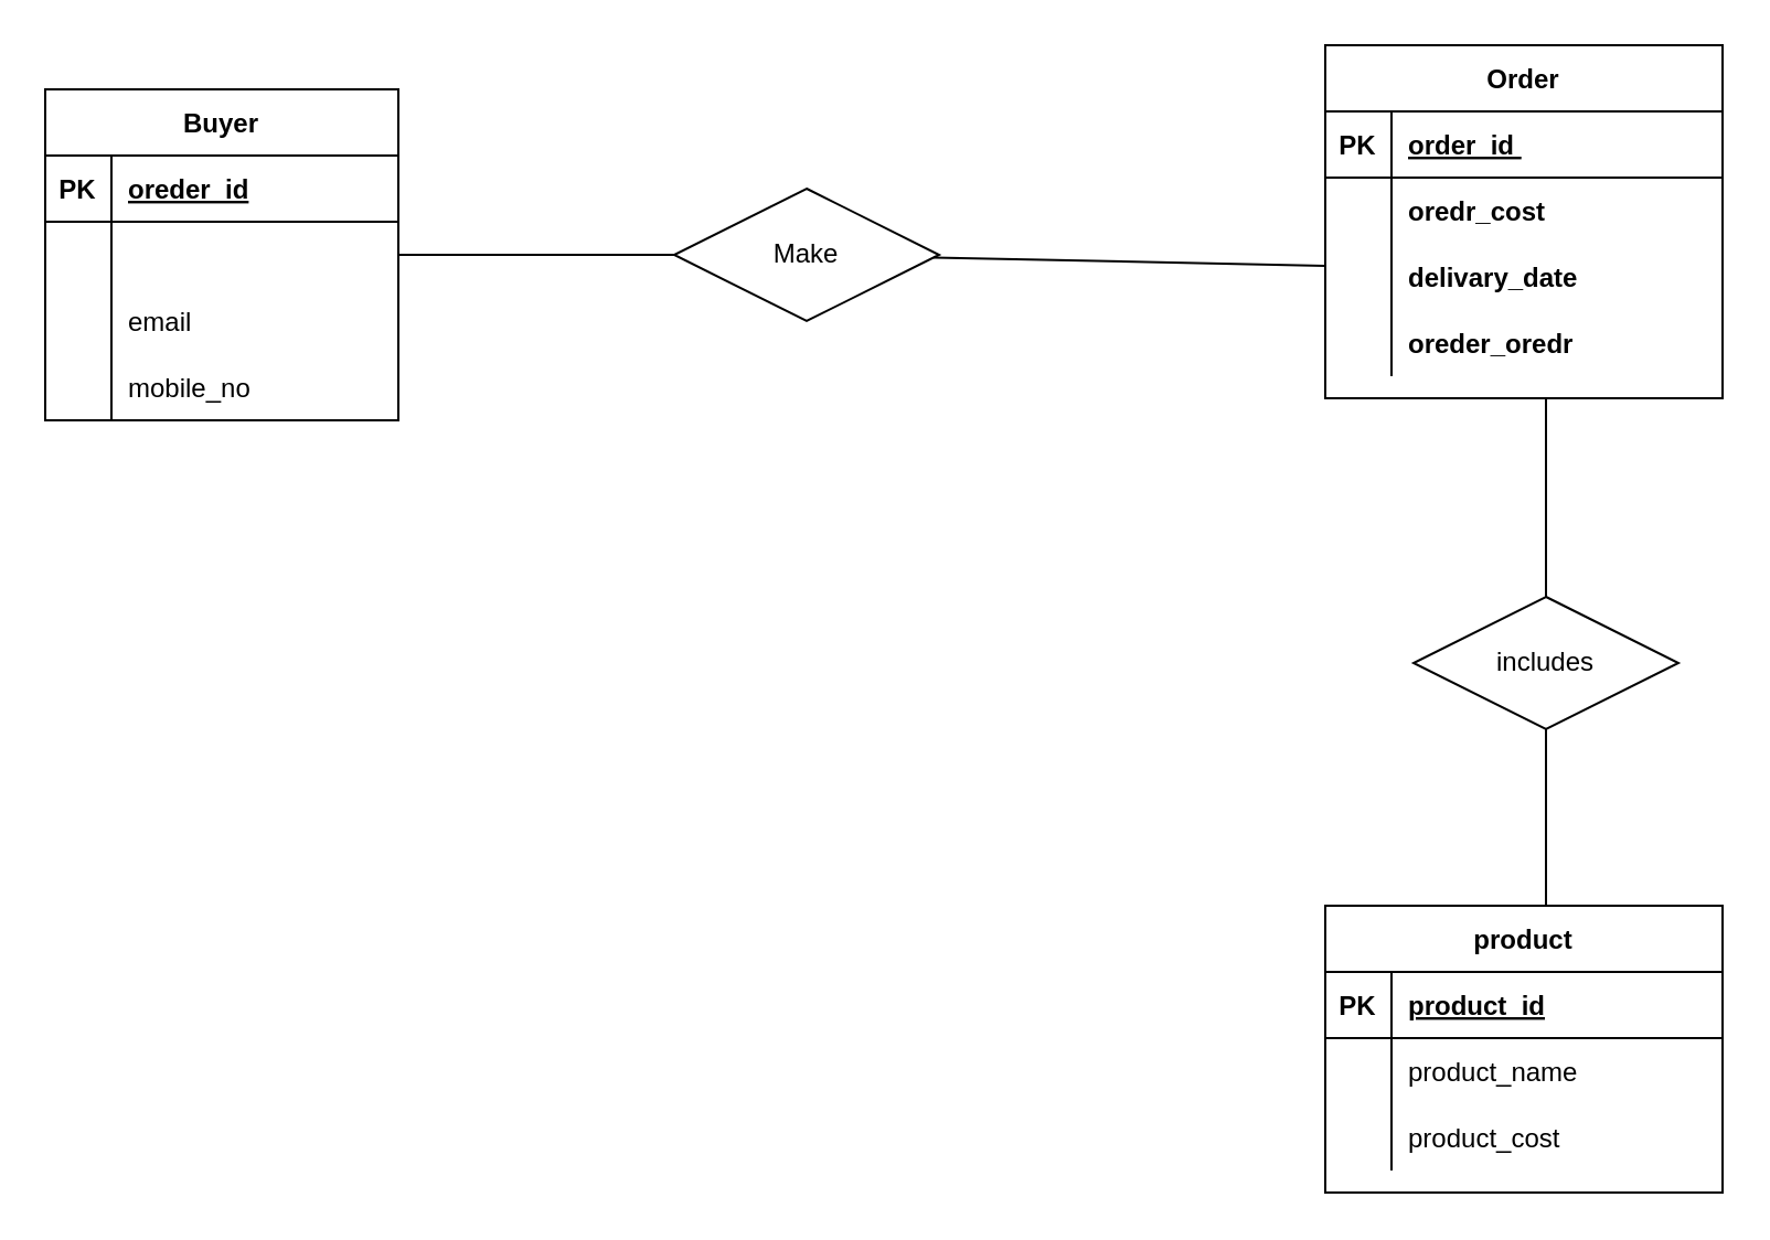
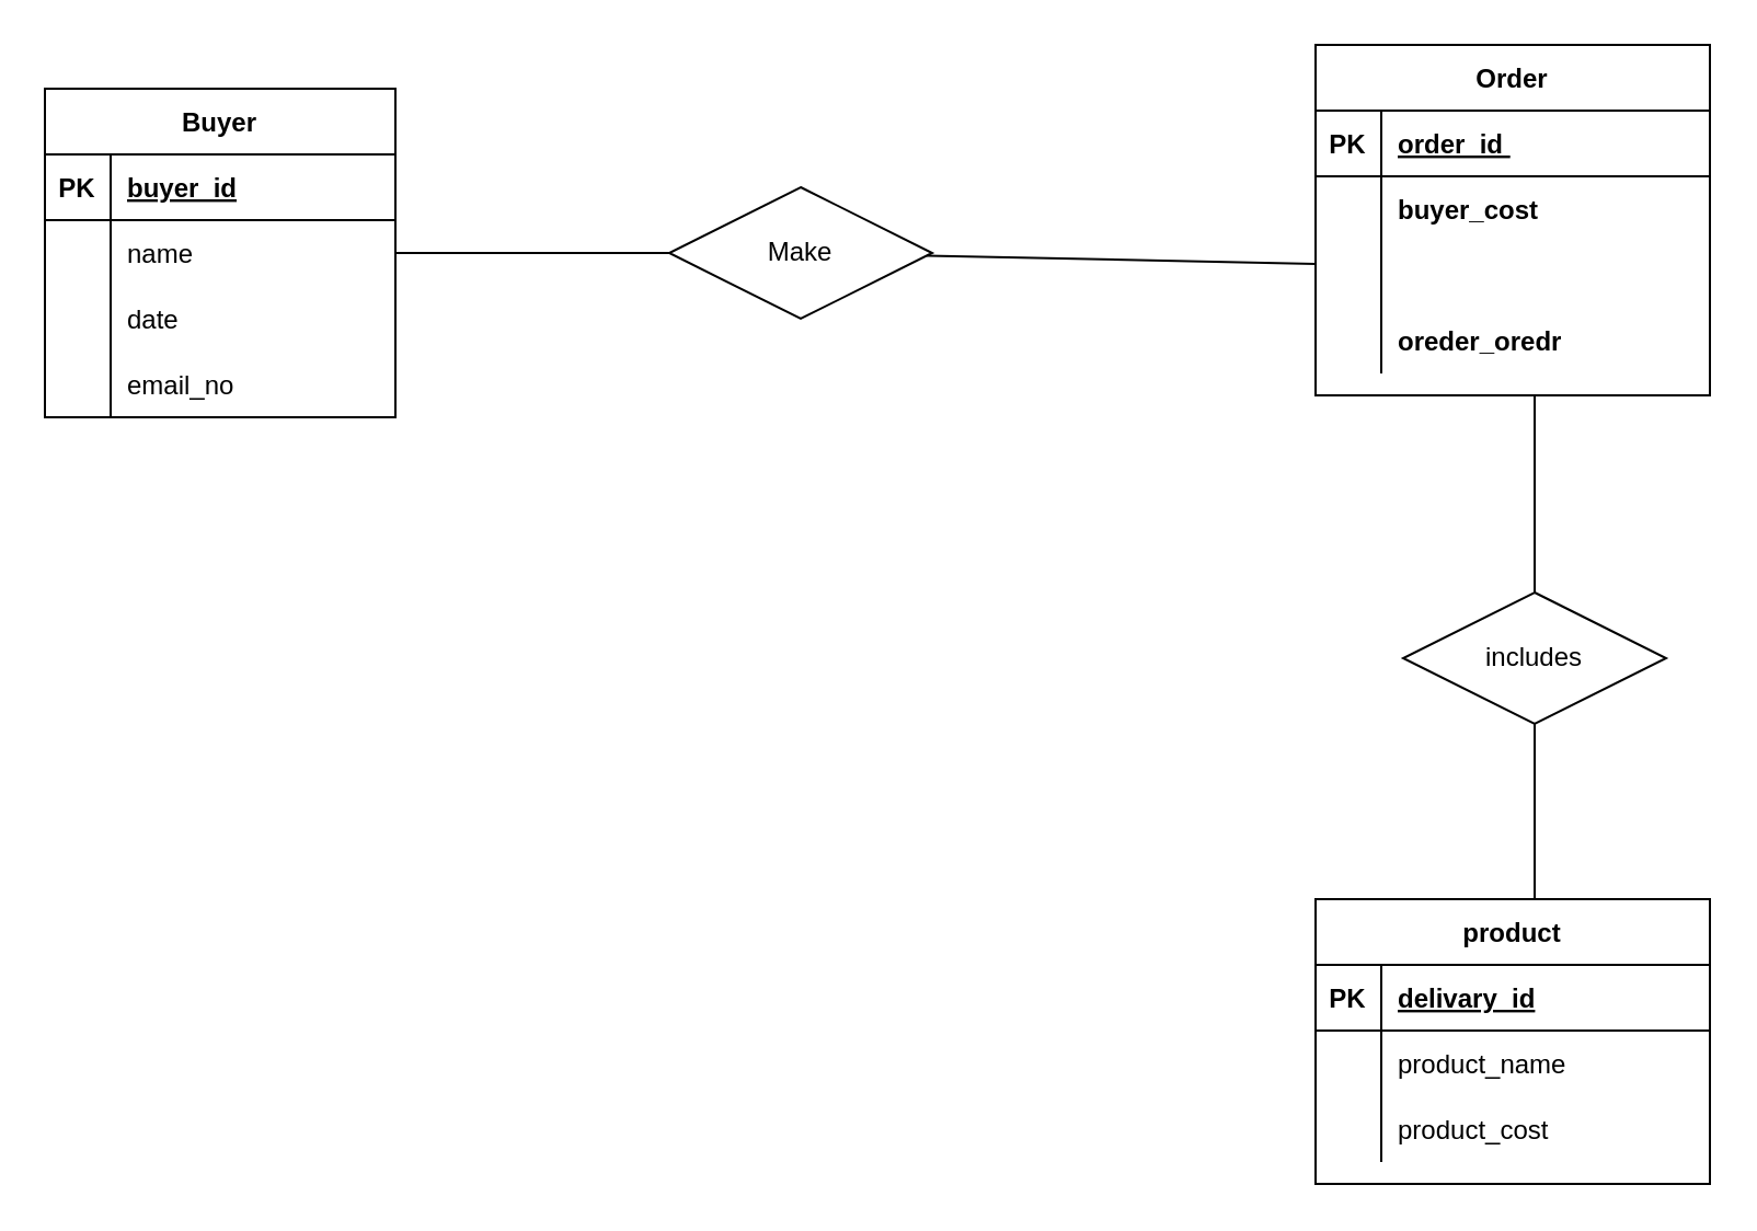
- <mxCell id="5" value="oreder_id" style="shape=partialRectangle;connectable=0;fillColor=none;top=0;left=0;bottom=0;right=0;align=left;spacingLeft=6;fontStyle=5;overflow=hidden;" vertex="1" parent="3"><mxGeometry x="30" width="130" height="30" as="geometry"><mxRectangle width="130" height="30" as="alternateBounds" /></mxGeometry></mxCell>
+ <mxCell id="5" value="buyer_id" style="shape=partialRectangle;connectable=0;fillColor=none;top=0;left=0;bottom=0;right=0;align=left;spacingLeft=6;fontStyle=5;overflow=hidden;" vertex="1" parent="3"><mxGeometry x="30" width="130" height="30" as="geometry"><mxRectangle width="130" height="30" as="alternateBounds" /></mxGeometry></mxCell>
- <mxCell id="21" value="oredr_cost" style="shape=partialRectangle;connectable=0;fillColor=none;top=0;left=0;bottom=0;right=0;align=left;spacingLeft=6;overflow=hidden;fontStyle=1" vertex="1" parent="19"><mxGeometry x="30" width="150" height="30" as="geometry"><mxRectangle width="150" height="30" as="alternateBounds" /></mxGeometry></mxCell>
+ <mxCell id="21" value="buyer_cost" style="shape=partialRectangle;connectable=0;fillColor=none;top=0;left=0;bottom=0;right=0;align=left;spacingLeft=6;overflow=hidden;fontStyle=1" vertex="1" parent="19"><mxGeometry x="30" width="150" height="30" as="geometry"><mxRectangle width="150" height="30" as="alternateBounds" /></mxGeometry></mxCell>
+ <mxCell id="8" value="name" style="shape=partialRectangle;connectable=0;fillColor=none;top=0;left=0;bottom=0;right=0;align=left;spacingLeft=6;overflow=hidden;" vertex="1" parent="6"><mxGeometry x="30" width="130" height="30" as="geometry"><mxRectangle width="130" height="30" as="alternateBounds" /></mxGeometry></mxCell>
- <mxCell id="24" value="delivary_date" style="shape=partialRectangle;connectable=0;fillColor=none;top=0;left=0;bottom=0;right=0;align=left;spacingLeft=6;overflow=hidden;fontStyle=1" vertex="1" parent="22"><mxGeometry x="30" width="150" height="30" as="geometry"><mxRectangle width="150" height="30" as="alternateBounds" /></mxGeometry></mxCell>
- <mxCell id="11" value="email" style="shape=partialRectangle;connectable=0;fillColor=none;top=0;left=0;bottom=0;right=0;align=left;spacingLeft=6;overflow=hidden;" vertex="1" parent="9"><mxGeometry x="30" width="130" height="30" as="geometry"><mxRectangle width="130" height="30" as="alternateBounds" /></mxGeometry></mxCell>
+ <mxCell id="11" value="date" style="shape=partialRectangle;connectable=0;fillColor=none;top=0;left=0;bottom=0;right=0;align=left;spacingLeft=6;overflow=hidden;" vertex="1" parent="9"><mxGeometry x="30" width="130" height="30" as="geometry"><mxRectangle width="130" height="30" as="alternateBounds" /></mxGeometry></mxCell>
- <mxCell id="14" value="mobile_no" style="shape=partialRectangle;connectable=0;fillColor=none;top=0;left=0;bottom=0;right=0;align=left;spacingLeft=6;overflow=hidden;" vertex="1" parent="12"><mxGeometry x="30" width="130" height="30" as="geometry"><mxRectangle width="130" height="30" as="alternateBounds" /></mxGeometry></mxCell>
+ <mxCell id="14" value="email_no" style="shape=partialRectangle;connectable=0;fillColor=none;top=0;left=0;bottom=0;right=0;align=left;spacingLeft=6;overflow=hidden;" vertex="1" parent="12"><mxGeometry x="30" width="130" height="30" as="geometry"><mxRectangle width="130" height="30" as="alternateBounds" /></mxGeometry></mxCell>
- <mxCell id="36" value="product_id" style="shape=partialRectangle;connectable=0;fillColor=none;top=0;left=0;bottom=0;right=0;align=left;spacingLeft=6;fontStyle=5;overflow=hidden;" vertex="1" parent="34"><mxGeometry x="30" width="150" height="30" as="geometry"><mxRectangle width="150" height="30" as="alternateBounds" /></mxGeometry></mxCell>
+ <mxCell id="36" value="delivary_id" style="shape=partialRectangle;connectable=0;fillColor=none;top=0;left=0;bottom=0;right=0;align=left;spacingLeft=6;fontStyle=5;overflow=hidden;" vertex="1" parent="34"><mxGeometry x="30" width="150" height="30" as="geometry"><mxRectangle width="150" height="30" as="alternateBounds" /></mxGeometry></mxCell>
